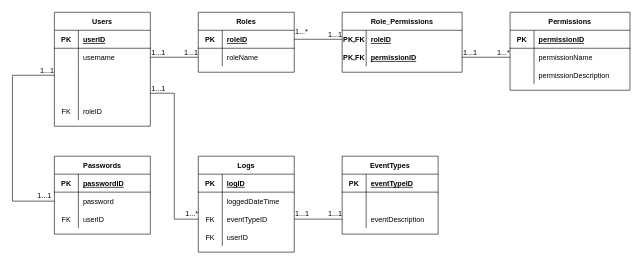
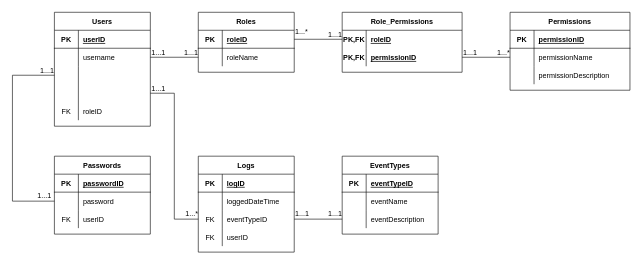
+ <mxCell id="74" value="eventName" style="shape=partialRectangle;connectable=0;fillColor=none;top=0;left=0;bottom=0;right=0;align=left;spacingLeft=6;overflow=hidden;" parent="72" vertex="1"><mxGeometry x="40" width="120" height="30" as="geometry" /></mxCell>
